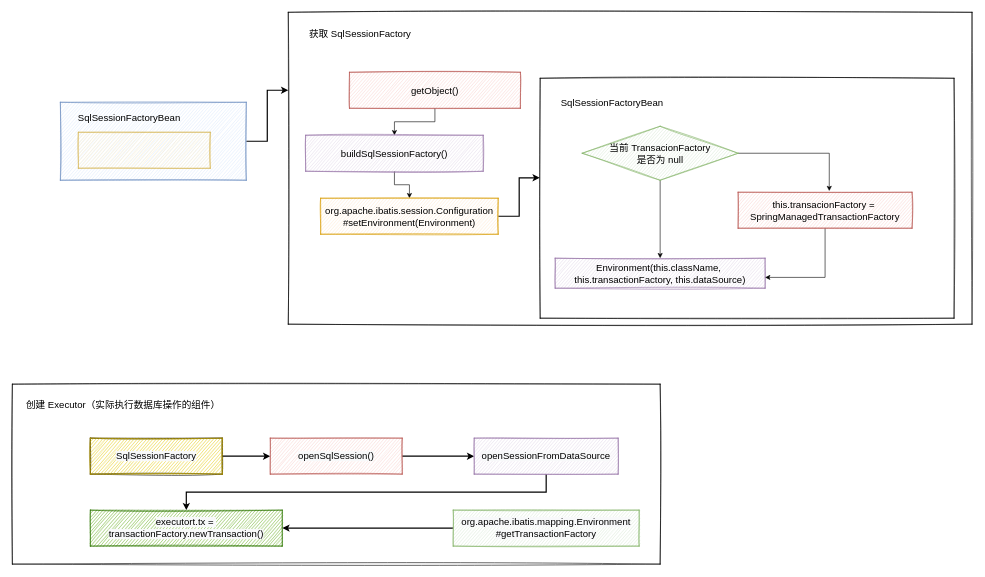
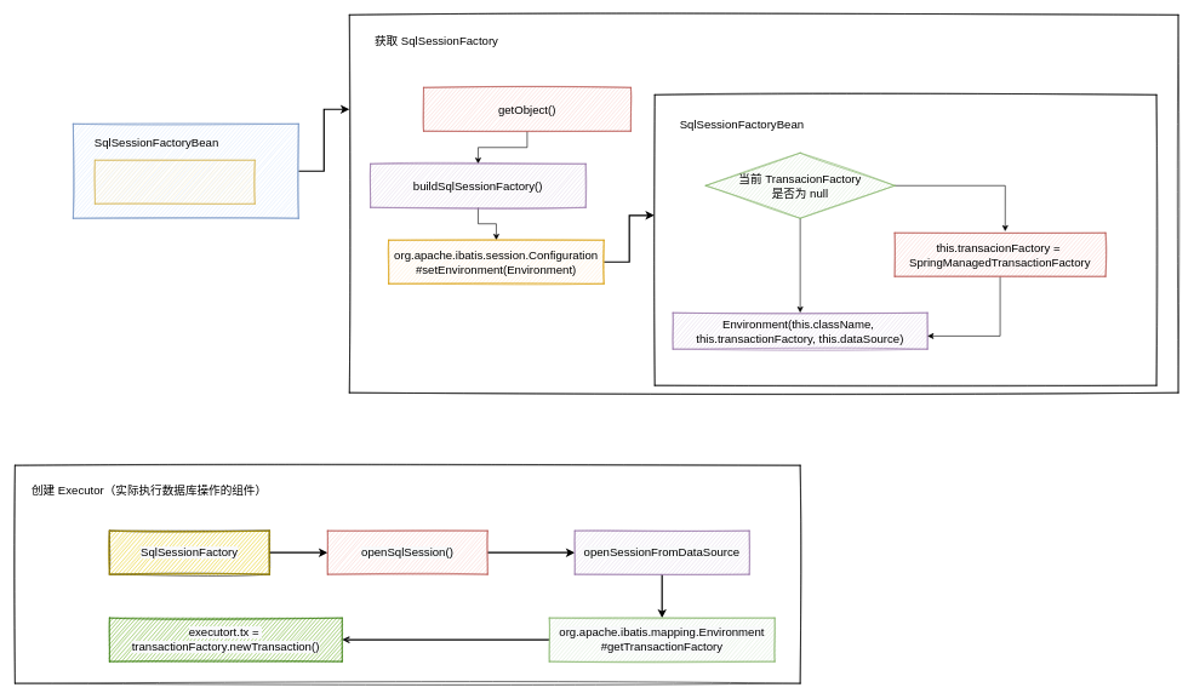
- <mxCell id="27" style="edgeStyle=orthogonalEdgeStyle;rounded=0;orthogonalLoop=1;jettySize=auto;html=1;exitX=0.5;exitY=1;exitDx=0;exitDy=0;fontSize=16;strokeWidth=2;" edge="1" parent="1" source="28" target="31"><mxGeometry relative="1" as="geometry" /></mxCell>
+ <mxCell id="27" style="edgeStyle=orthogonalEdgeStyle;rounded=0;orthogonalLoop=1;jettySize=auto;html=1;exitX=0.5;exitY=1;exitDx=0;exitDy=0;entryX=0.5;entryY=0;entryDx=0;entryDy=0;fontSize=16;strokeWidth=2;" edge="1" parent="1" source="28" target="30"><mxGeometry relative="1" as="geometry" /></mxCell>
- <mxCell id="29" style="edgeStyle=orthogonalEdgeStyle;rounded=0;orthogonalLoop=1;jettySize=auto;html=1;exitX=0;exitY=0.5;exitDx=0;exitDy=0;entryX=1;entryY=0.5;entryDx=0;entryDy=0;fontSize=16;strokeWidth=2;" edge="1" parent="1" source="30" target="31"><mxGeometry relative="1" as="geometry" /></mxCell>
+ <mxCell id="29" style="edgeStyle=orthogonalEdgeStyle;rounded=0;orthogonalLoop=1;jettySize=auto;html=1;exitX=0;exitY=0.5;exitDx=0;exitDy=0;entryX=1;entryY=0.5;entryDx=0;entryDy=0;fontSize=16;strokeWidth=2;endArrow=open;" edge="1" parent="1" source="30" target="31"><mxGeometry relative="1" as="geometry" /></mxCell>
